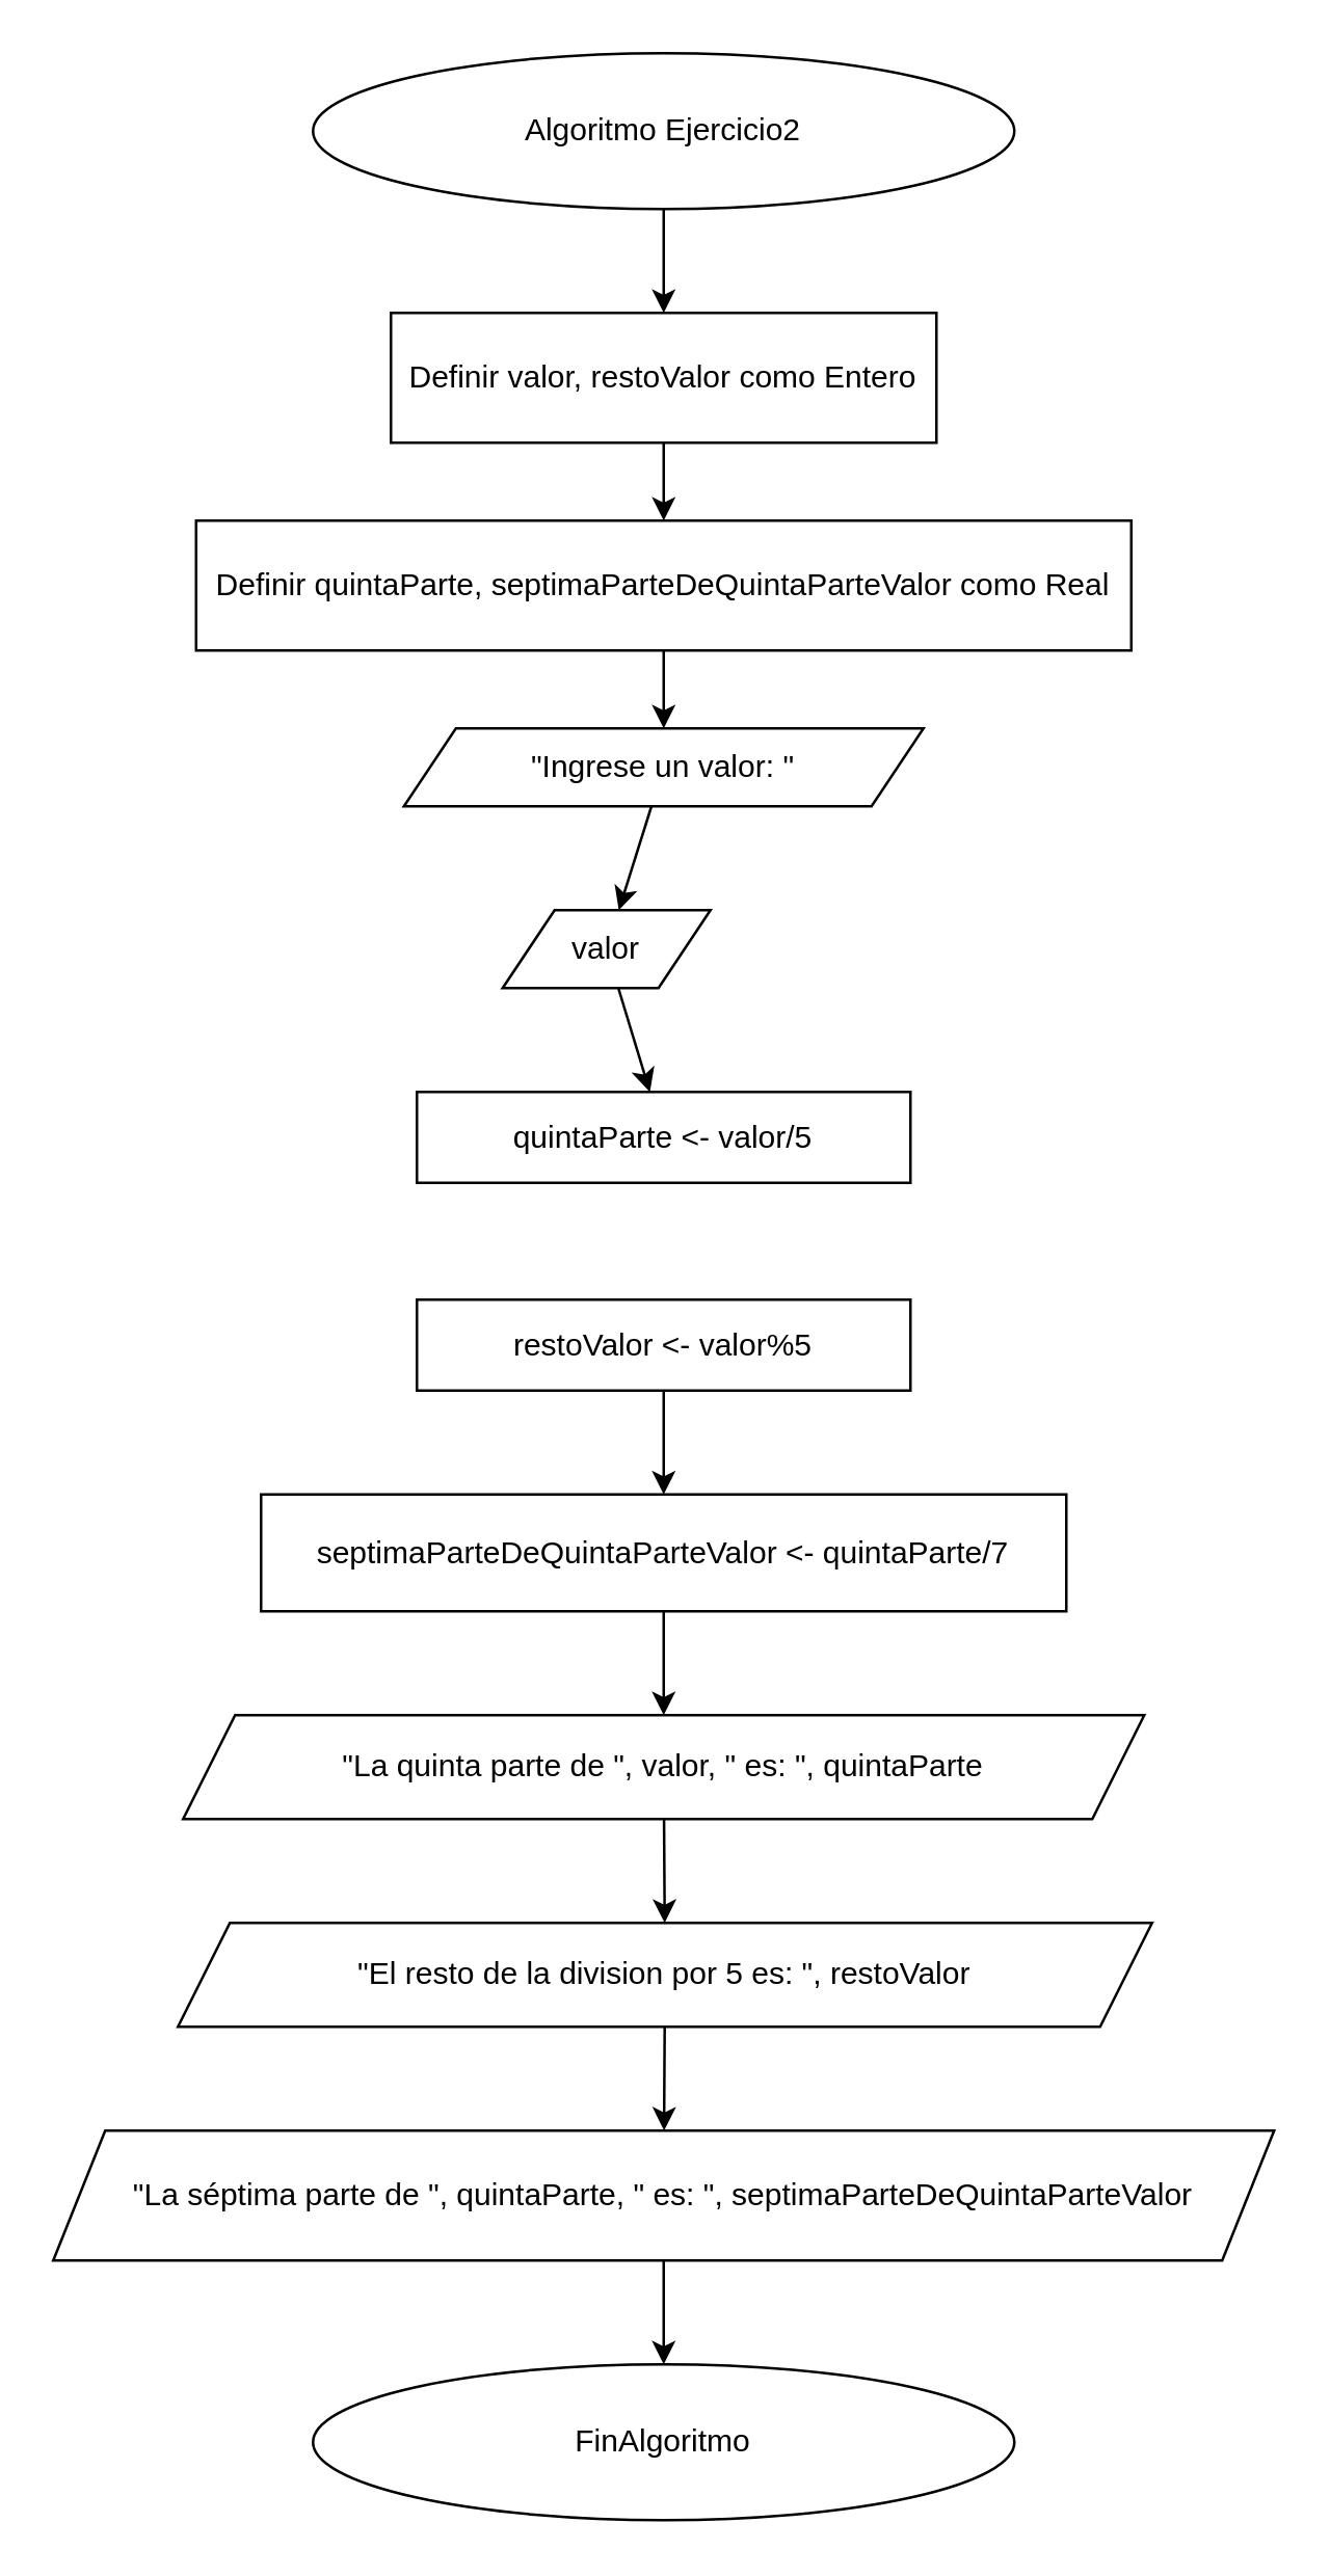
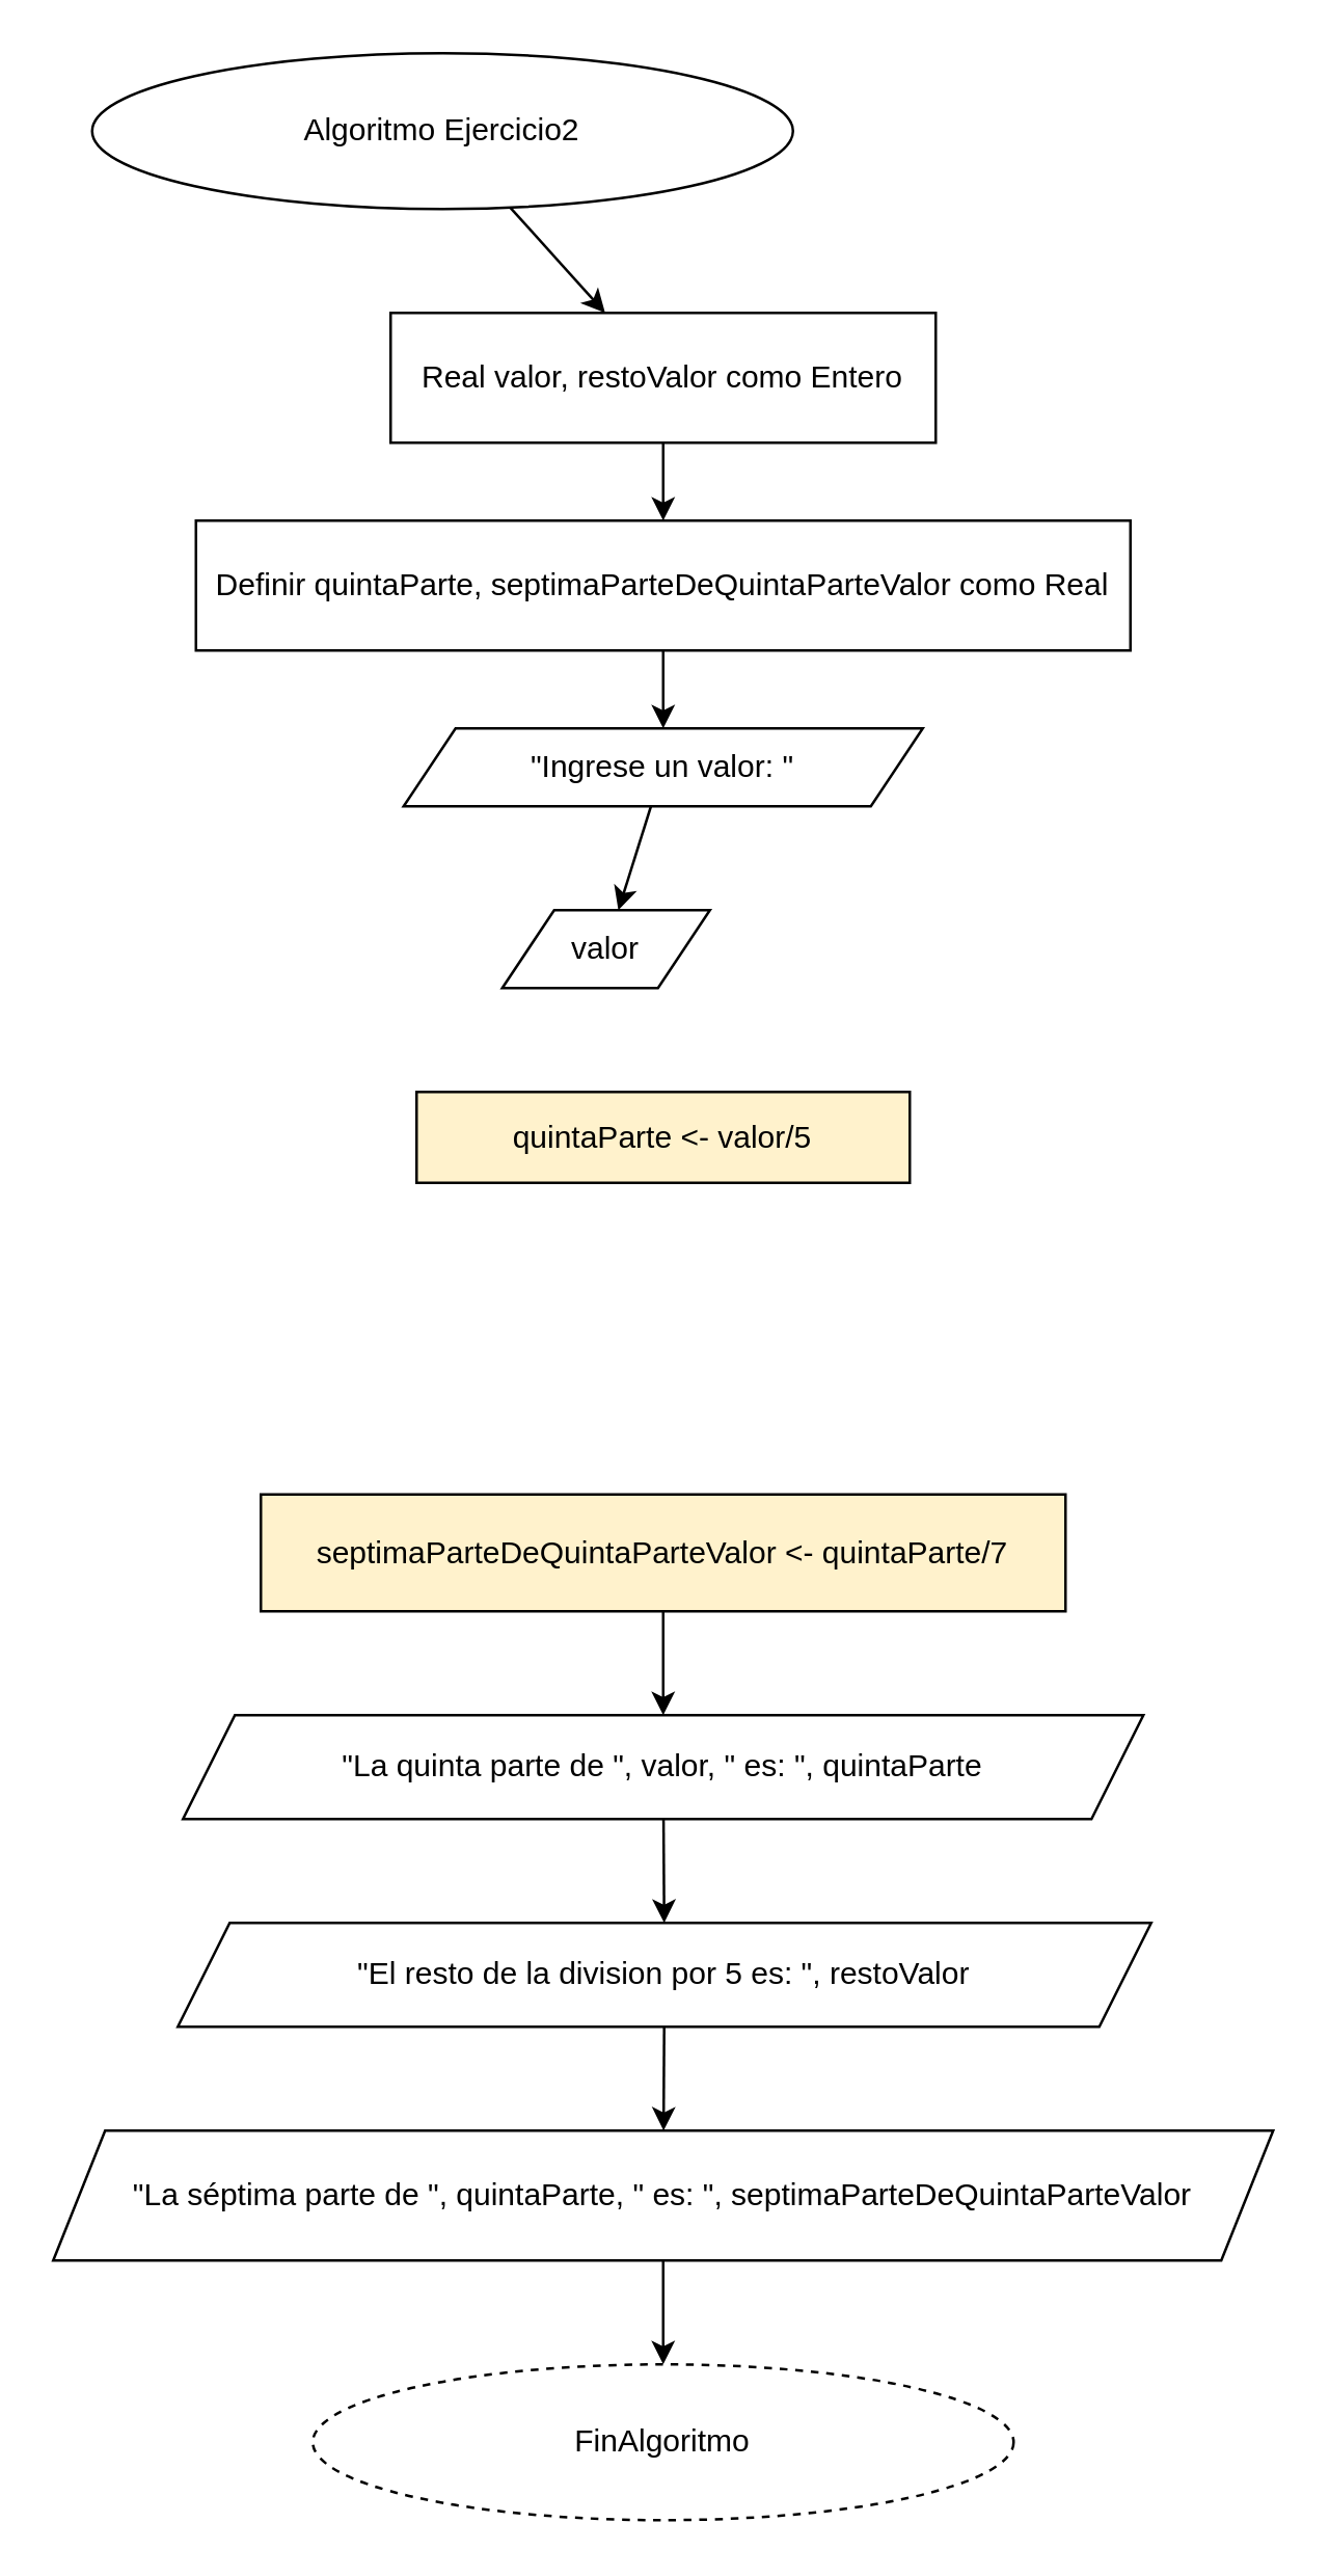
- <mxCell id="3" value="Algoritmo Ejercicio2" style="ellipse;whiteSpace=wrap;html=1;" vertex="1" parent="1"><mxGeometry x="120" y="20" width="270" height="60" as="geometry" /></mxCell>
+ <mxCell id="3" value="Algoritmo Ejercicio2" style="ellipse;whiteSpace=wrap;html=1;" vertex="1" parent="1"><mxGeometry x="35" y="20" width="270" height="60" as="geometry" /></mxCell>
- <mxCell id="5" value="Definir valor, restoValor como Entero" style="whiteSpace=wrap;html=1;" vertex="1" parent="1"><mxGeometry x="150" y="120" width="210" height="50" as="geometry" /></mxCell>
+ <mxCell id="5" value="Real valor, restoValor como Entero" style="whiteSpace=wrap;html=1;" vertex="1" parent="1"><mxGeometry x="150" y="120" width="210" height="50" as="geometry" /></mxCell>
- <mxCell id="8" value="" style="edgeStyle=none;html=1;" edge="1" parent="1" source="9" target="10"><mxGeometry relative="1" as="geometry" /></mxCell>
- <mxCell id="10" value="quintaParte &amp;lt;- valor/5" style="whiteSpace=wrap;html=1;" vertex="1" parent="1"><mxGeometry x="160" y="420" width="190" height="35" as="geometry" /></mxCell>
+ <mxCell id="10" value="quintaParte &amp;lt;- valor/5" style="whiteSpace=wrap;html=1;fillColor=#fff2cc;" vertex="1" parent="1"><mxGeometry x="160" y="420" width="190" height="35" as="geometry" /></mxCell>
- <mxCell id="12" value="restoValor &amp;lt;- valor%5" style="whiteSpace=wrap;html=1;" vertex="1" parent="1"><mxGeometry x="160" y="500" width="190" height="35" as="geometry" /></mxCell>
- <mxCell id="11" value="" style="edgeStyle=none;html=1;" edge="1" parent="1" source="12" target="14"><mxGeometry relative="1" as="geometry" /></mxCell>
- <mxCell id="14" value="septimaParteDeQuintaParteValor &amp;lt;- quintaParte/7" style="whiteSpace=wrap;html=1;" vertex="1" parent="1"><mxGeometry x="100" y="575" width="310" height="45" as="geometry" /></mxCell>
+ <mxCell id="14" value="septimaParteDeQuintaParteValor &amp;lt;- quintaParte/7" style="whiteSpace=wrap;html=1;fillColor=#fff2cc;" vertex="1" parent="1"><mxGeometry x="100" y="575" width="310" height="45" as="geometry" /></mxCell>
- <mxCell id="21" value="FinAlgoritmo" style="ellipse;whiteSpace=wrap;html=1;" vertex="1" parent="1"><mxGeometry x="120" y="910" width="270" height="60" as="geometry" /></mxCell>
+ <mxCell id="21" value="FinAlgoritmo" style="ellipse;whiteSpace=wrap;html=1;dashed=1;" vertex="1" parent="1"><mxGeometry x="120" y="910" width="270" height="60" as="geometry" /></mxCell>
